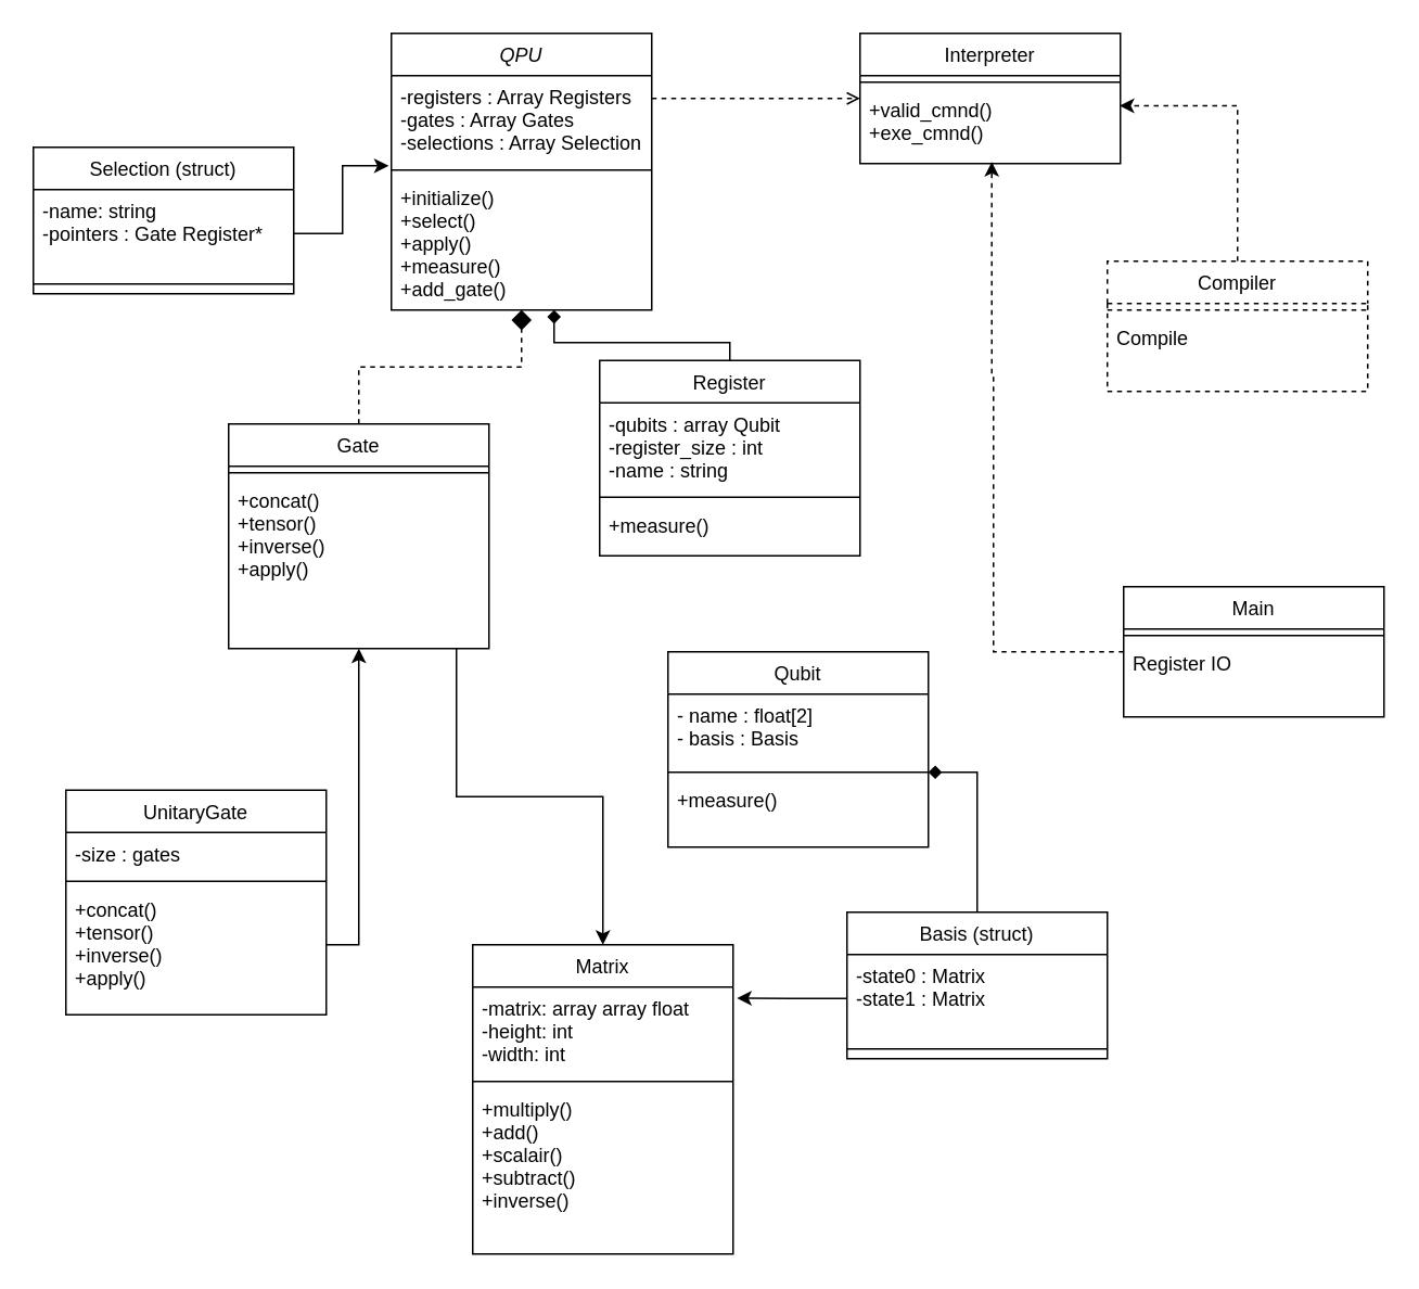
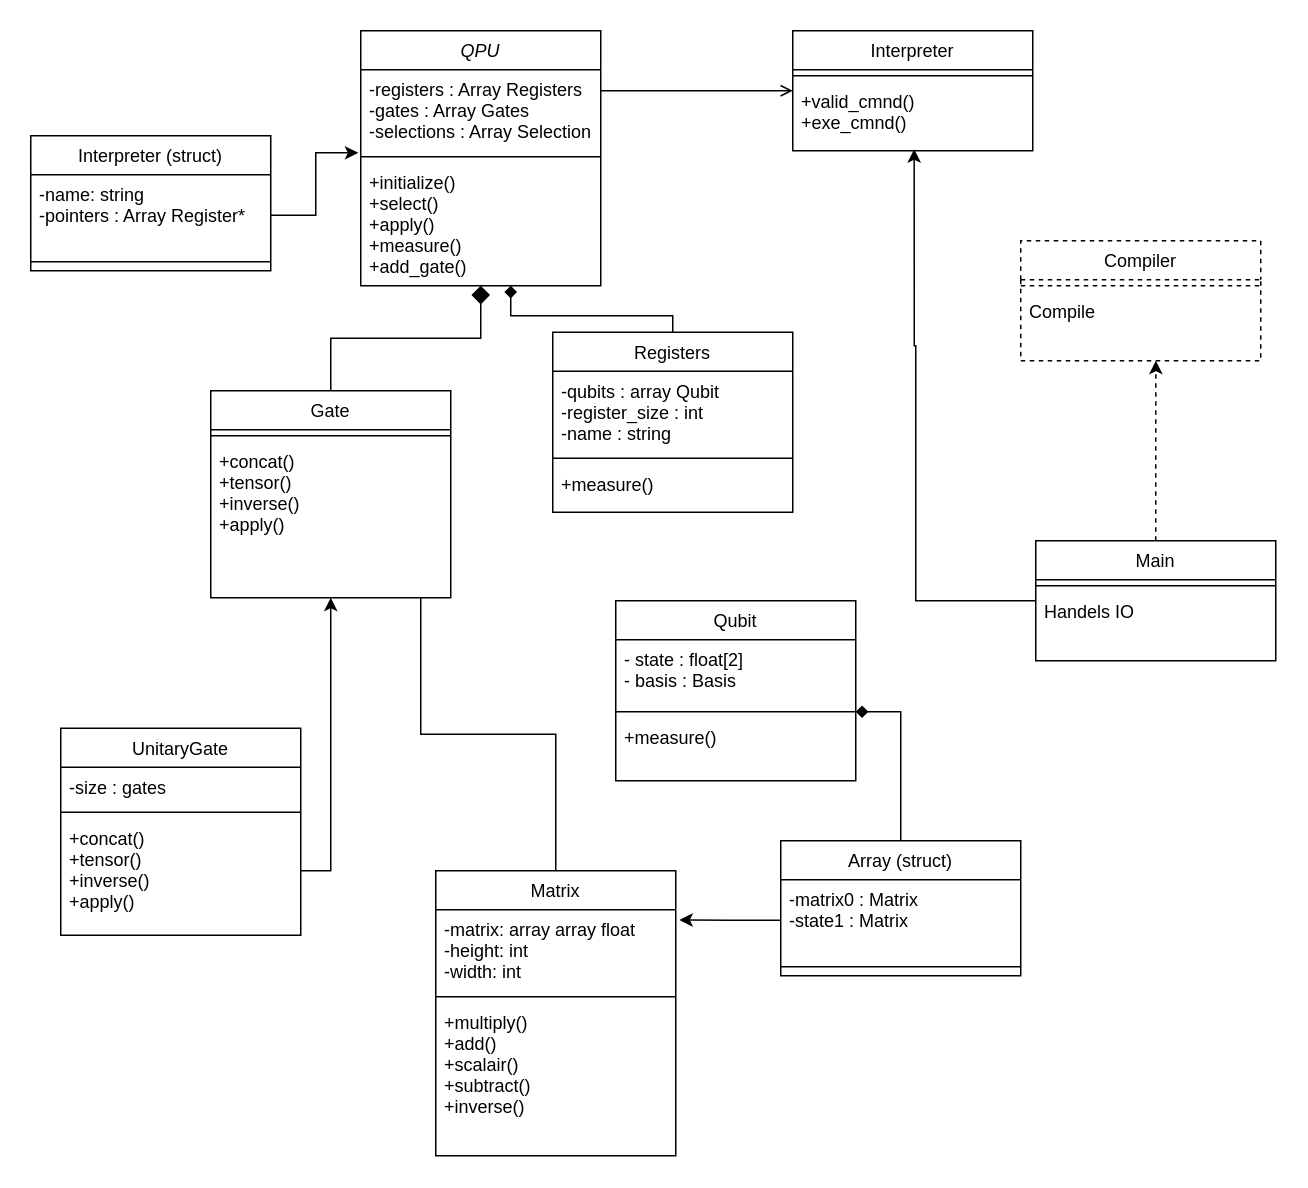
- <mxCell id="14" value="" style="endArrow=open;shadow=0;strokeWidth=1;rounded=0;endFill=1;edgeStyle=elbowEdgeStyle;elbow=vertical;dashed=1;" parent="1" source="2" target="11" edge="1"><mxGeometry x="0.5" y="41" relative="1" as="geometry"><mxPoint x="400" y="92" as="sourcePoint" /><mxPoint x="560" y="92" as="targetPoint" /><mxPoint x="-40" y="32" as="offset" /></mxGeometry></mxCell>
+ <mxCell id="14" value="" style="endArrow=open;shadow=0;strokeWidth=1;rounded=0;endFill=1;edgeStyle=elbowEdgeStyle;elbow=vertical;" parent="1" source="2" target="11" edge="1"><mxGeometry x="0.5" y="41" relative="1" as="geometry"><mxPoint x="400" y="92" as="sourcePoint" /><mxPoint x="560" y="92" as="targetPoint" /><mxPoint x="-40" y="32" as="offset" /></mxGeometry></mxCell>
- <mxCell id="30" style="edgeStyle=orthogonalEdgeStyle;rounded=0;orthogonalLoop=1;jettySize=auto;html=1;entryX=0.997;entryY=0.228;entryDx=0;entryDy=0;entryPerimeter=0;dashed=1;" parent="1" source="31" target="13" edge="1"><mxGeometry relative="1" as="geometry" /></mxCell>
- <mxCell id="34" value="Selection (struct)" style="swimlane;fontStyle=0;align=center;verticalAlign=top;childLayout=stackLayout;horizontal=1;startSize=26;horizontalStack=0;resizeParent=1;resizeLast=0;collapsible=1;marginBottom=0;rounded=0;shadow=0;strokeWidth=1;" parent="1" vertex="1"><mxGeometry y="90" width="160" height="90" as="geometry" x="20"><mxRectangle x="130" y="380" width="160" height="26" as="alternateBounds" /></mxGeometry></mxCell>
+ <mxCell id="34" value="Interpreter (struct)" style="swimlane;fontStyle=0;align=center;verticalAlign=top;childLayout=stackLayout;horizontal=1;startSize=26;horizontalStack=0;resizeParent=1;resizeLast=0;collapsible=1;marginBottom=0;rounded=0;shadow=0;strokeWidth=1;" parent="1" vertex="1"><mxGeometry y="90" width="160" height="90" as="geometry" x="20"><mxRectangle x="130" y="380" width="160" height="26" as="alternateBounds" /></mxGeometry></mxCell>
- <mxCell id="35" value="-name: string&#10;-pointers : Gate Register*" style="text;align=left;verticalAlign=top;spacingLeft=4;spacingRight=4;overflow=hidden;rotatable=0;points=[[0,0.5],[1,0.5]];portConstraint=eastwest;" parent="34" vertex="1"><mxGeometry y="26" width="160" height="54" as="geometry" /></mxCell>
+ <mxCell id="35" value="-name: string&#10;-pointers : Array Register*" style="text;align=left;verticalAlign=top;spacingLeft=4;spacingRight=4;overflow=hidden;rotatable=0;points=[[0,0.5],[1,0.5]];portConstraint=eastwest;" parent="34" vertex="1"><mxGeometry y="26" width="160" height="54" as="geometry" /></mxCell>
- <mxCell id="10" value="" style="endArrow=diamond;endSize=10;endFill=1;shadow=0;strokeWidth=1;rounded=0;edgeStyle=elbowEdgeStyle;elbow=vertical;dashed=1;" parent="1" source="7" target="2" edge="1"><mxGeometry width="160" relative="1" as="geometry"><mxPoint x="220" y="103" as="sourcePoint" /><mxPoint x="220" y="103" as="targetPoint" /></mxGeometry></mxCell>
+ <mxCell id="10" value="" style="endArrow=diamond;endSize=10;endFill=1;shadow=0;strokeWidth=1;rounded=0;edgeStyle=elbowEdgeStyle;elbow=vertical;" parent="1" source="7" target="2" edge="1"><mxGeometry width="160" relative="1" as="geometry"><mxPoint x="220" y="103" as="sourcePoint" /><mxPoint x="220" y="103" as="targetPoint" /></mxGeometry></mxCell>
- <mxCell id="21" value="Register" style="swimlane;fontStyle=0;align=center;verticalAlign=top;childLayout=stackLayout;horizontal=1;startSize=26;horizontalStack=0;resizeParent=1;resizeLast=0;collapsible=1;marginBottom=0;rounded=0;shadow=0;strokeWidth=1;" parent="1" vertex="1"><mxGeometry x="368" y="221" width="160" height="120" as="geometry"><mxRectangle x="130" y="380" width="160" height="26" as="alternateBounds" /></mxGeometry></mxCell>
+ <mxCell id="21" value="Registers" style="swimlane;fontStyle=0;align=center;verticalAlign=top;childLayout=stackLayout;horizontal=1;startSize=26;horizontalStack=0;resizeParent=1;resizeLast=0;collapsible=1;marginBottom=0;rounded=0;shadow=0;strokeWidth=1;" parent="1" vertex="1"><mxGeometry x="368" y="221" width="160" height="120" as="geometry"><mxRectangle x="130" y="380" width="160" height="26" as="alternateBounds" /></mxGeometry></mxCell>
- <mxCell id="25" style="edgeStyle=orthogonalEdgeStyle;rounded=0;orthogonalLoop=1;jettySize=auto;html=1;entryX=0.506;entryY=0.978;entryDx=0;entryDy=0;entryPerimeter=0;dashed=1;" parent="1" source="27" target="13" edge="1"><mxGeometry relative="1" as="geometry"><mxPoint x="610" y="110" as="targetPoint" /><Array as="points"><mxPoint x="610" y="230" /><mxPoint x="609" y="230" /></Array></mxGeometry></mxCell>
+ <mxCell id="25" style="edgeStyle=orthogonalEdgeStyle;rounded=0;orthogonalLoop=1;jettySize=auto;html=1;entryX=0.506;entryY=0.978;entryDx=0;entryDy=0;entryPerimeter=0;" parent="1" source="27" target="13" edge="1"><mxGeometry relative="1" as="geometry"><mxPoint x="610" y="110" as="targetPoint" /><Array as="points"><mxPoint x="610" y="230" /><mxPoint x="609" y="230" /></Array></mxGeometry></mxCell>
+ <mxCell id="26" style="edgeStyle=orthogonalEdgeStyle;rounded=0;orthogonalLoop=1;jettySize=auto;html=1;entryX=0.563;entryY=1;entryDx=0;entryDy=0;entryPerimeter=0;dashed=1;" parent="1" source="27" target="33" edge="1"><mxGeometry relative="1" as="geometry"><mxPoint x="770" y="250" as="targetPoint" /></mxGeometry></mxCell>
- <mxCell id="29" value="Register IO" style="text;align=left;verticalAlign=top;spacingLeft=4;spacingRight=4;overflow=hidden;rotatable=0;points=[[0,0.5],[1,0.5]];portConstraint=eastwest;" parent="27" vertex="1"><mxGeometry y="34" width="160" height="46" as="geometry" /></mxCell>
+ <mxCell id="29" value="Handels IO" style="text;align=left;verticalAlign=top;spacingLeft=4;spacingRight=4;overflow=hidden;rotatable=0;points=[[0,0.5],[1,0.5]];portConstraint=eastwest;" parent="27" vertex="1"><mxGeometry y="34" width="160" height="46" as="geometry" /></mxCell>
- <mxCell id="43" value="- name : float[2]&#10;- basis : Basis" style="text;align=left;verticalAlign=top;spacingLeft=4;spacingRight=4;overflow=hidden;rotatable=0;points=[[0,0.5],[1,0.5]];portConstraint=eastwest;" parent="42" vertex="1"><mxGeometry y="26" width="160" height="44" as="geometry" /></mxCell>
+ <mxCell id="43" value="- state : float[2]&#10;- basis : Basis" style="text;align=left;verticalAlign=top;spacingLeft=4;spacingRight=4;overflow=hidden;rotatable=0;points=[[0,0.5],[1,0.5]];portConstraint=eastwest;" parent="42" vertex="1"><mxGeometry y="26" width="160" height="44" as="geometry" /></mxCell>
- <mxCell id="6" style="edgeStyle=orthogonalEdgeStyle;rounded=0;orthogonalLoop=1;jettySize=auto;html=1;" parent="1" source="7" target="38" edge="1"><mxGeometry relative="1" as="geometry"><Array as="points"><mxPoint x="280" y="489" /><mxPoint x="370" y="489" /></Array></mxGeometry></mxCell>
+ <mxCell id="6" style="edgeStyle=orthogonalEdgeStyle;rounded=0;orthogonalLoop=1;jettySize=auto;html=1;endArrow=none;" parent="1" source="7" target="38" edge="1"><mxGeometry relative="1" as="geometry"><Array as="points"><mxPoint x="280" y="489" /><mxPoint x="370" y="489" /></Array></mxGeometry></mxCell>
- <mxCell id="47" value="Basis (struct)" style="swimlane;fontStyle=0;align=center;verticalAlign=top;childLayout=stackLayout;horizontal=1;startSize=26;horizontalStack=0;resizeParent=1;resizeLast=0;collapsible=1;marginBottom=0;rounded=0;shadow=0;strokeWidth=1;" parent="1" vertex="1"><mxGeometry x="520" y="560" width="160" height="90" as="geometry"><mxRectangle x="130" y="380" width="160" height="26" as="alternateBounds" /></mxGeometry></mxCell>
+ <mxCell id="47" value="Array (struct)" style="swimlane;fontStyle=0;align=center;verticalAlign=top;childLayout=stackLayout;horizontal=1;startSize=26;horizontalStack=0;resizeParent=1;resizeLast=0;collapsible=1;marginBottom=0;rounded=0;shadow=0;strokeWidth=1;" parent="1" vertex="1"><mxGeometry x="520" y="560" width="160" height="90" as="geometry"><mxRectangle x="130" y="380" width="160" height="26" as="alternateBounds" /></mxGeometry></mxCell>
- <mxCell id="48" value="-state0 : Matrix&#10;-state1 : Matrix" style="text;align=left;verticalAlign=top;spacingLeft=4;spacingRight=4;overflow=hidden;rotatable=0;points=[[0,0.5],[1,0.5]];portConstraint=eastwest;" parent="47" vertex="1"><mxGeometry y="26" width="160" height="54" as="geometry" /></mxCell>
+ <mxCell id="48" value="-matrix0 : Matrix&#10;-state1 : Matrix" style="text;align=left;verticalAlign=top;spacingLeft=4;spacingRight=4;overflow=hidden;rotatable=0;points=[[0,0.5],[1,0.5]];portConstraint=eastwest;" parent="47" vertex="1"><mxGeometry y="26" width="160" height="54" as="geometry" /></mxCell>
